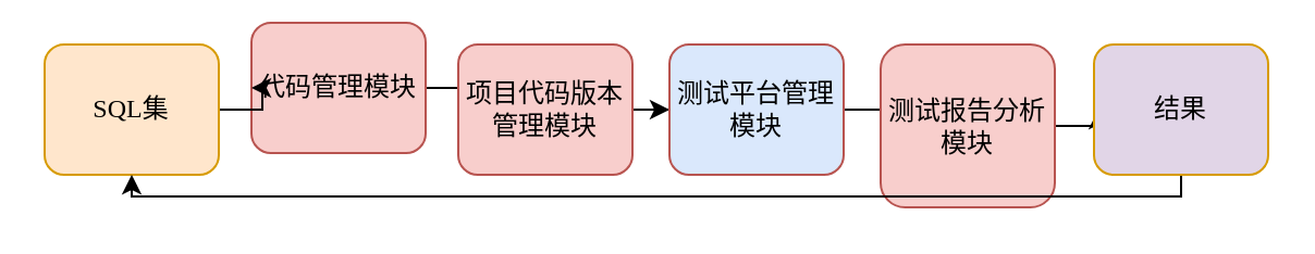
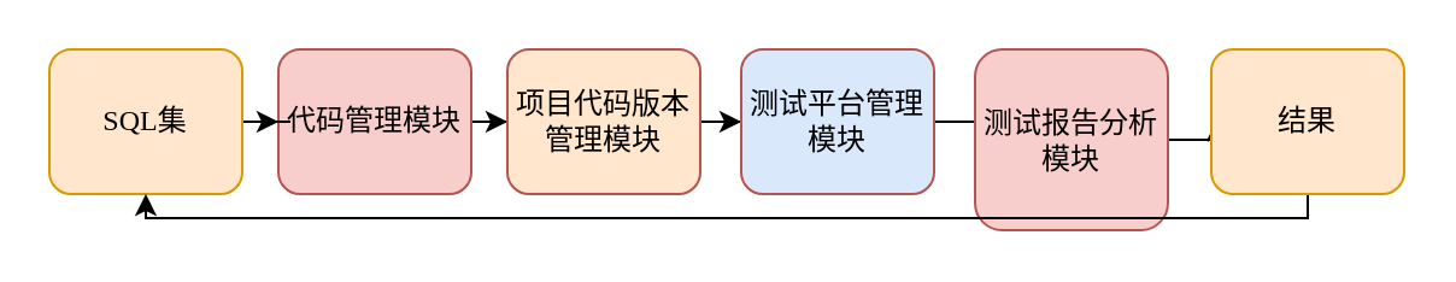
- <mxCell id="3" value="代码管理模块" style="rounded=1;whiteSpace=wrap;html=1;fillColor=#f8cecc;strokeColor=#b85450;fontFamily=宋体;" vertex="1" parent="1"><mxGeometry x="115" y="10" width="80" height="60" as="geometry" /></mxCell>
+ <mxCell id="3" value="代码管理模块" style="rounded=1;whiteSpace=wrap;html=1;fillColor=#f8cecc;strokeColor=#b85450;fontFamily=宋体;" vertex="1" parent="1"><mxGeometry x="115" y="20" width="80" height="60" as="geometry" /></mxCell>
- <mxCell id="5" value="项目代码版本管理模块" style="rounded=1;whiteSpace=wrap;html=1;fillColor=#f8cecc;strokeColor=#b85450;fontFamily=宋体;" vertex="1" parent="1"><mxGeometry x="210" y="20" width="80" height="60" as="geometry" /></mxCell>
+ <mxCell id="5" value="项目代码版本管理模块" style="rounded=1;whiteSpace=wrap;html=1;fillColor=#ffe6cc;strokeColor=#b85450;fontFamily=宋体;" vertex="1" parent="1"><mxGeometry x="210" y="20" width="80" height="60" as="geometry" /></mxCell>
- <mxCell id="13" value="结果" style="rounded=1;whiteSpace=wrap;html=1;fillColor=#e1d5e7;strokeColor=#d79b00;fontFamily=宋体;" vertex="1" parent="1"><mxGeometry x="502" y="20" width="80" height="60" as="geometry" /></mxCell>
+ <mxCell id="13" value="结果" style="rounded=1;whiteSpace=wrap;html=1;fillColor=#ffe6cc;strokeColor=#d79b00;fontFamily=宋体;" vertex="1" parent="1"><mxGeometry x="502" y="20" width="80" height="60" as="geometry" /></mxCell>
- <mxCell id="8" value="" style="edgeStyle=orthogonalEdgeStyle;rounded=0;orthogonalLoop=1;jettySize=auto;html=1;fontFamily=宋体;" edge="1" parent="1" source="9" target="13"><mxGeometry relative="1" as="geometry" /></mxCell>
+ <mxCell id="8" value="" style="edgeStyle=orthogonalEdgeStyle;rounded=0;orthogonalLoop=1;jettySize=auto;html=1;fontFamily=宋体;endArrow=open;" edge="1" parent="1" source="9" target="13"><mxGeometry relative="1" as="geometry" /></mxCell>
